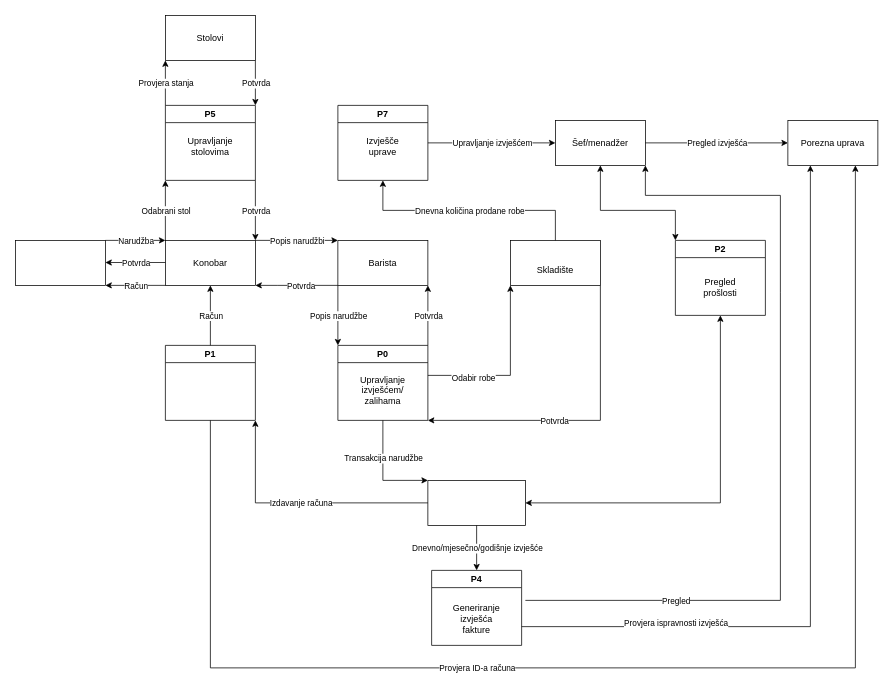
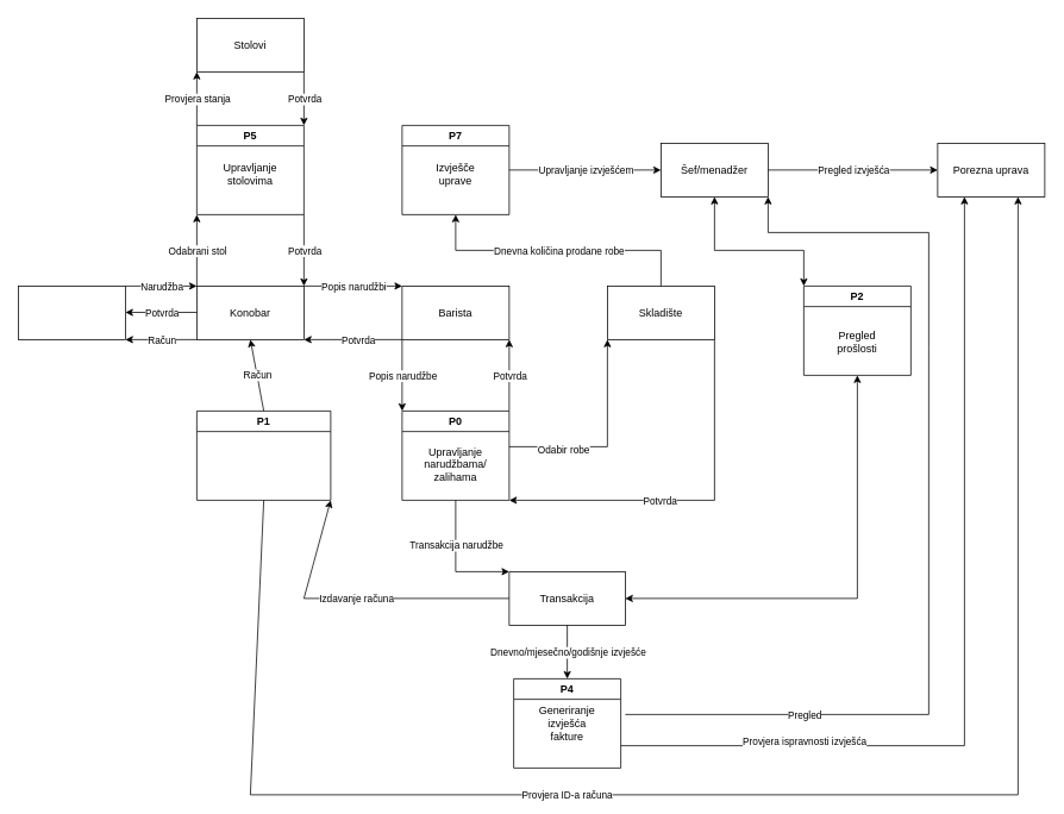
- <mxCell id="10" value="Skladište" style="text;html=1;strokeColor=none;fillColor=none;align=center;verticalAlign=middle;whiteSpace=wrap;rounded=0;" parent="1" vertex="1"><mxGeometry x="710" y="345" width="60" height="30" as="geometry" /></mxCell>
+ <mxCell id="10" value="Skladište" style="text;html=1;strokeColor=none;fillColor=none;align=center;verticalAlign=middle;whiteSpace=wrap;rounded=0;" parent="1" vertex="1"><mxGeometry x="710" y="335" width="60" height="30" as="geometry" /></mxCell>
- <mxCell id="37" value="P1" style="swimlane;whiteSpace=wrap;html=1;" parent="1" vertex="1"><mxGeometry x="220" y="460" width="120" height="100" as="geometry" /></mxCell>
+ <mxCell id="37" value="P1" style="swimlane;whiteSpace=wrap;html=1;" parent="1" vertex="1"><mxGeometry x="220" y="460" width="150" height="100" as="geometry" /></mxCell>
- <mxCell id="3" value="Upravljanje izvješćem/&lt;br&gt;zalihama" style="text;html=1;strokeColor=none;fillColor=none;align=center;verticalAlign=middle;whiteSpace=wrap;rounded=0;" parent="2" vertex="1"><mxGeometry y="20" width="120" height="80" as="geometry" /></mxCell>
+ <mxCell id="3" value="Upravljanje narudžbama/&lt;br&gt;zalihama" style="text;html=1;strokeColor=none;fillColor=none;align=center;verticalAlign=middle;whiteSpace=wrap;rounded=0;" parent="2" vertex="1"><mxGeometry y="20" width="120" height="80" as="geometry" /></mxCell>
+ <mxCell id="41" value="Transakcija" style="text;html=1;strokeColor=none;fillColor=none;align=center;verticalAlign=middle;whiteSpace=wrap;rounded=0;" parent="1" vertex="1"><mxGeometry x="595" y="655" width="80" height="30" as="geometry" /></mxCell>
- <mxCell id="50" value="Generiranje izvješća fakture" style="text;html=1;strokeColor=none;fillColor=none;align=center;verticalAlign=middle;whiteSpace=wrap;rounded=0;" parent="49" vertex="1"><mxGeometry x="30" y="50" width="60" height="30" as="geometry" /></mxCell>
+ <mxCell id="50" value="Generiranje izvješća fakture" style="text;html=1;strokeColor=none;fillColor=none;align=center;verticalAlign=middle;whiteSpace=wrap;rounded=0;" parent="49" vertex="1"><mxGeometry x="30" y="35" width="60" height="30" as="geometry" /></mxCell>
